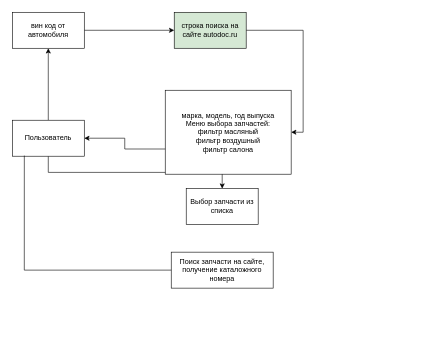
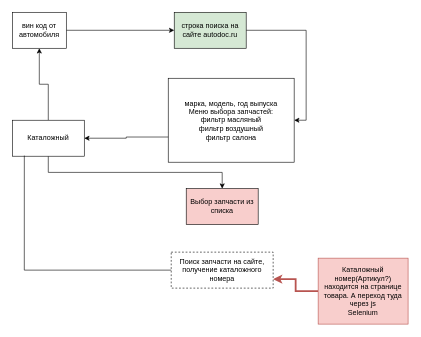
- <mxCell id="3" value="вин код от автомобиля" style="rounded=0;whiteSpace=wrap;html=1;" parent="1" vertex="1"><mxGeometry x="20" y="20" width="120" height="60" as="geometry" /></mxCell>
+ <mxCell id="3" value="вин код от автомобиля" style="rounded=0;whiteSpace=wrap;html=1;" parent="1" vertex="1"><mxGeometry x="20" y="20" width="90" height="60" as="geometry" /></mxCell>
- <mxCell id="10" value="&lt;div&gt;марка, модель, год выпуска&lt;br&gt;&lt;/div&gt;Меню выбора запчастей:&lt;div&gt;&lt;div&gt;фильтр масляный&lt;/div&gt;&lt;div&gt;фильтр воздушный&lt;/div&gt;&lt;div&gt;фильтр салона&lt;/div&gt;&lt;/div&gt;" style="rounded=0;whiteSpace=wrap;html=1;" parent="1" vertex="1"><mxGeometry x="275" y="150" width="210" height="140" as="geometry" /></mxCell>
+ <mxCell id="10" value="&lt;div&gt;марка, модель, год выпуска&lt;br&gt;&lt;/div&gt;Меню выбора запчастей:&lt;div&gt;&lt;div&gt;фильтр масляный&lt;/div&gt;&lt;div&gt;фильтр воздушный&lt;/div&gt;&lt;div&gt;фильтр салона&lt;/div&gt;&lt;/div&gt;" style="rounded=0;whiteSpace=wrap;html=1;" parent="1" vertex="1"><mxGeometry x="280" y="130" width="210" height="140" as="geometry" /></mxCell>
- <mxCell id="8" value="Пользователь" style="rounded=0;whiteSpace=wrap;html=1;" parent="1" vertex="1"><mxGeometry x="20" y="200" width="120" height="60" as="geometry" /></mxCell>
+ <mxCell id="8" value="Каталожный" style="rounded=0;whiteSpace=wrap;html=1;" parent="1" vertex="1"><mxGeometry x="20" y="200" width="120" height="60" as="geometry" /></mxCell>
- <mxCell id="12" value="Выбор запчасти из списка" style="rounded=0;whiteSpace=wrap;html=1;" parent="1" vertex="1"><mxGeometry x="310" y="314" width="120" height="60" as="geometry" /></mxCell>
+ <mxCell id="12" value="Выбор запчасти из списка" style="rounded=0;whiteSpace=wrap;html=1;fillColor=#f8cecc;" parent="1" vertex="1"><mxGeometry x="310" y="314" width="120" height="60" as="geometry" /></mxCell>
- <mxCell id="11" value="Поиск запчасти на сайте,&lt;div&gt;получение каталожного номера&lt;/div&gt;" style="rounded=0;whiteSpace=wrap;html=1;" parent="1" vertex="1"><mxGeometry x="285" y="420" width="170" height="60" as="geometry" /></mxCell>
+ <mxCell id="11" value="Поиск запчасти на сайте,&lt;div&gt;получение каталожного номера&lt;/div&gt;" style="rounded=0;whiteSpace=wrap;html=1;dashed=1;" parent="1" vertex="1"><mxGeometry x="285" y="420" width="170" height="60" as="geometry" /></mxCell>
+ <mxCell id="14" style="edgeStyle=orthogonalEdgeStyle;rounded=0;orthogonalLoop=1;jettySize=auto;html=1;exitX=0;exitY=0.5;exitDx=0;exitDy=0;entryX=1;entryY=0.75;entryDx=0;entryDy=0;fillColor=#f8cecc;strokeColor=#b85450;strokeWidth=3;" edge="1" parent="1" source="15" target="11"><mxGeometry relative="1" as="geometry" /></mxCell>
+ <mxCell id="15" value="Каталожный номер(Артикул?) находится на странице товара. А переход туда через js&lt;div&gt;Selenium&lt;/div&gt;" style="rounded=0;whiteSpace=wrap;html=1;fillColor=#f8cecc;strokeColor=#b85450;" vertex="1" parent="1"><mxGeometry x="530" y="430" width="150" height="110" as="geometry" /></mxCell>
